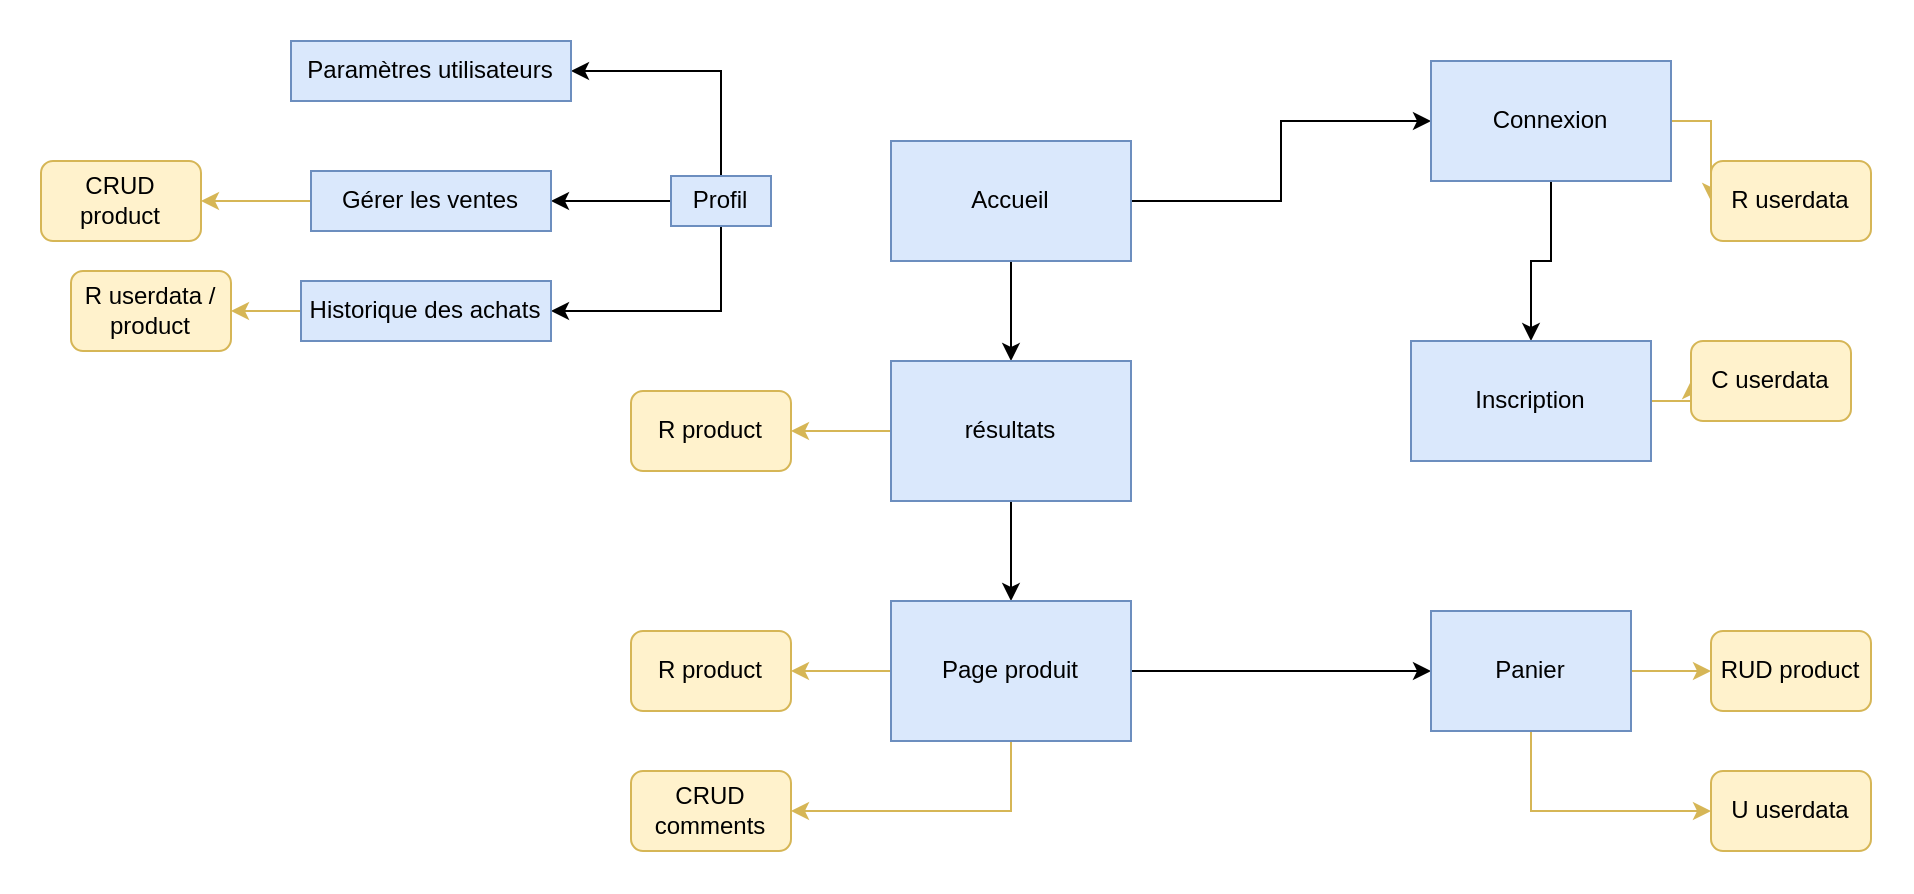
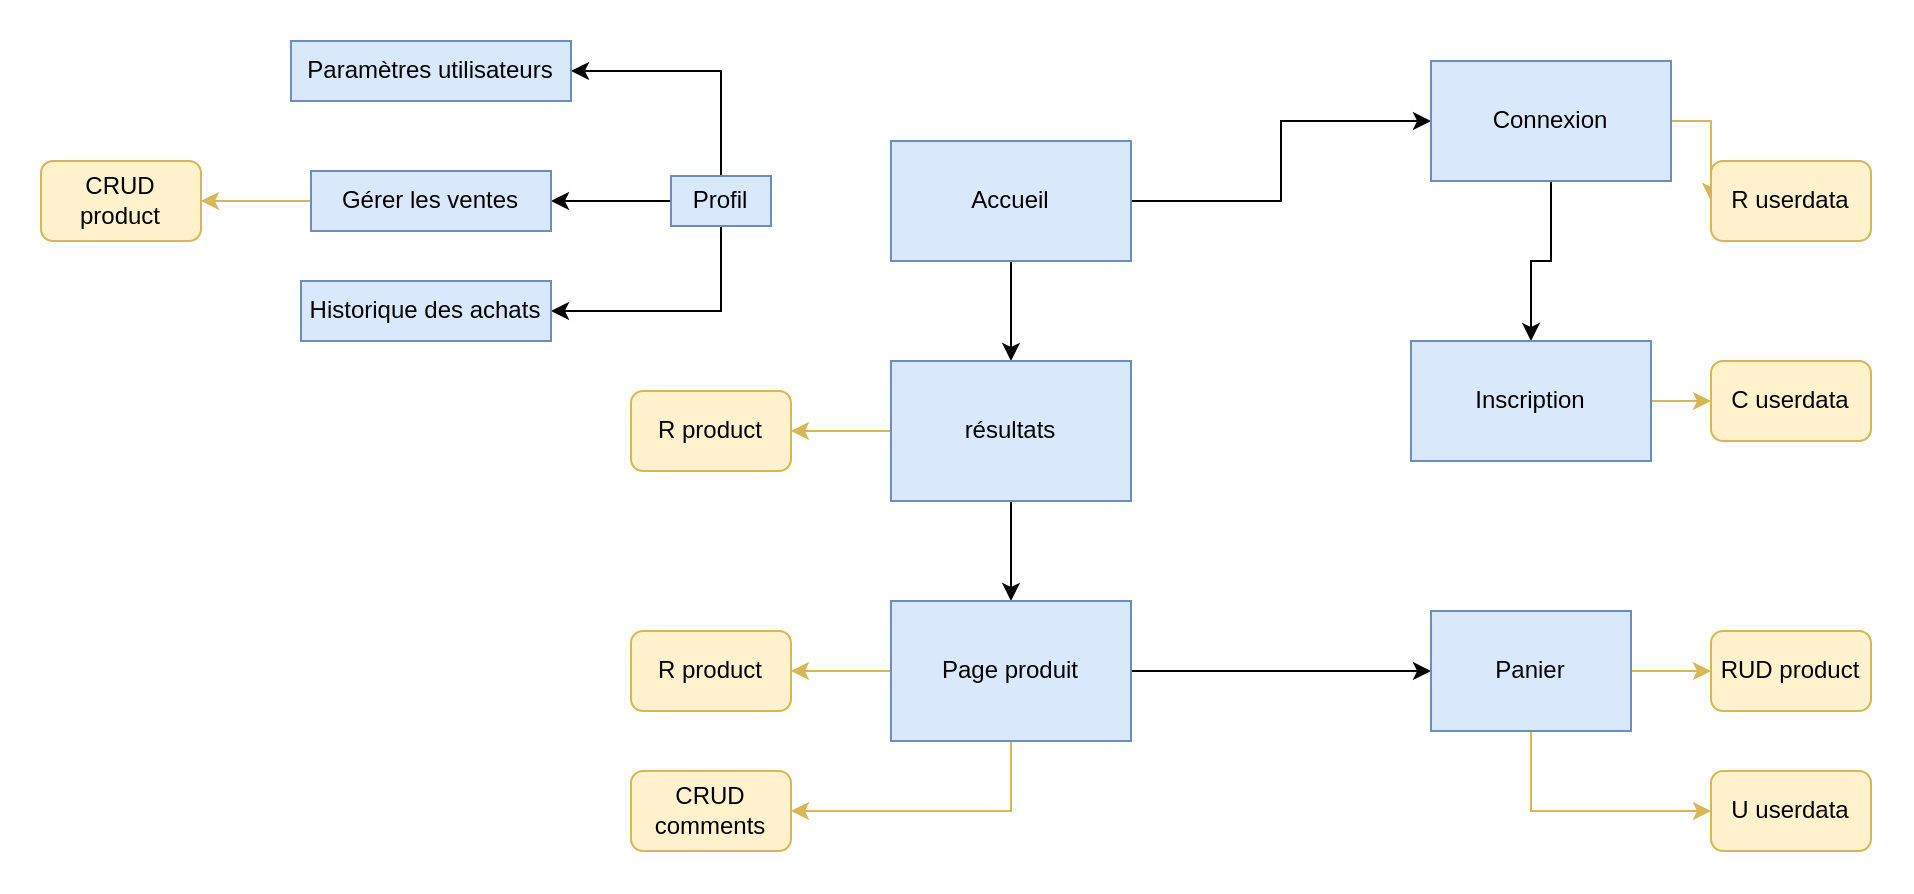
- <mxCell id="30" value="R userdata / product" style="rounded=1;whiteSpace=wrap;html=1;fillColor=#fff2cc;strokeColor=#d6b656;" parent="1" vertex="1"><mxGeometry x="35" y="135" width="80" height="40" as="geometry" /></mxCell>
- <mxCell id="19" style="edgeStyle=orthogonalEdgeStyle;rounded=0;orthogonalLoop=1;jettySize=auto;html=1;exitX=0;exitY=0.5;exitDx=0;exitDy=0;entryX=1;entryY=0.5;entryDx=0;entryDy=0;fillColor=#fff2cc;strokeColor=#d6b656;" parent="1" source="20" target="30" edge="1"><mxGeometry relative="1" as="geometry" /></mxCell>
- <mxCell id="32" value="C userdata" style="rounded=1;whiteSpace=wrap;html=1;fillColor=#fff2cc;strokeColor=#d6b656;" parent="1" vertex="1"><mxGeometry x="845" y="170" width="80" height="40" as="geometry" /></mxCell>
+ <mxCell id="32" value="C userdata" style="rounded=1;whiteSpace=wrap;html=1;fillColor=#fff2cc;strokeColor=#d6b656;" parent="1" vertex="1"><mxGeometry x="855" y="180" width="80" height="40" as="geometry" /></mxCell>
